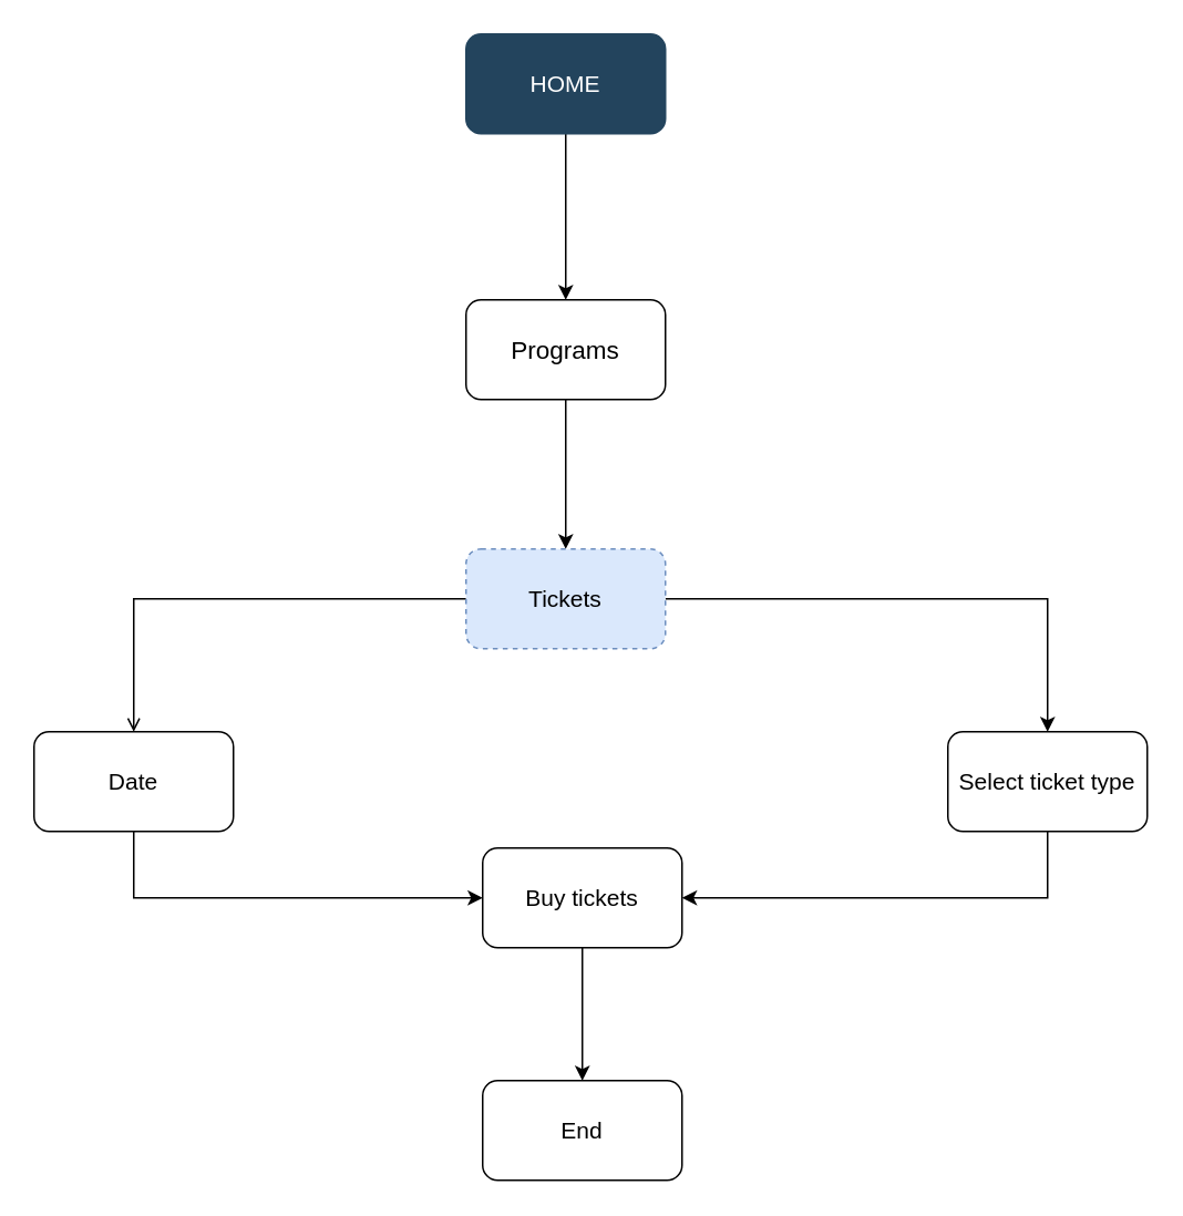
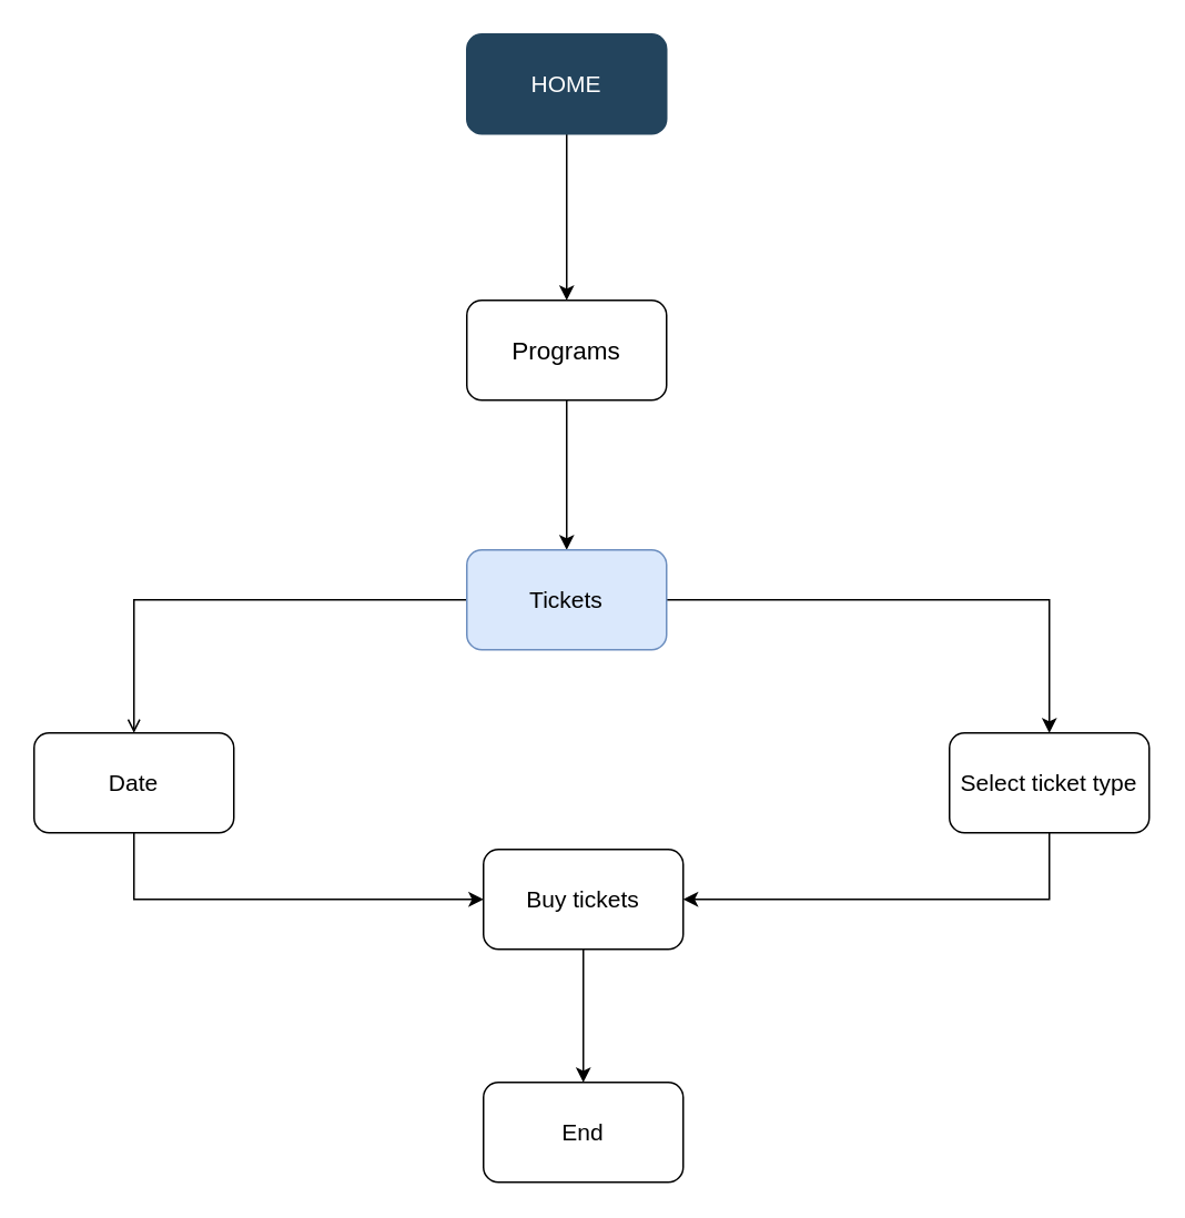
- <mxCell id="8" value="&lt;span style=&quot;font-size: 14px;&quot;&gt;Tickets&lt;/span&gt;" style="rounded=1;whiteSpace=wrap;html=1;fillColor=#dae8fc;strokeColor=#6c8ebf;dashed=1;" vertex="1" parent="1"><mxGeometry x="280" y="330" width="120" height="60" as="geometry" /></mxCell>
+ <mxCell id="8" value="&lt;span style=&quot;font-size: 14px;&quot;&gt;Tickets&lt;/span&gt;" style="rounded=1;whiteSpace=wrap;html=1;fillColor=#dae8fc;strokeColor=#6c8ebf;" vertex="1" parent="1"><mxGeometry x="280" y="330" width="120" height="60" as="geometry" /></mxCell>
